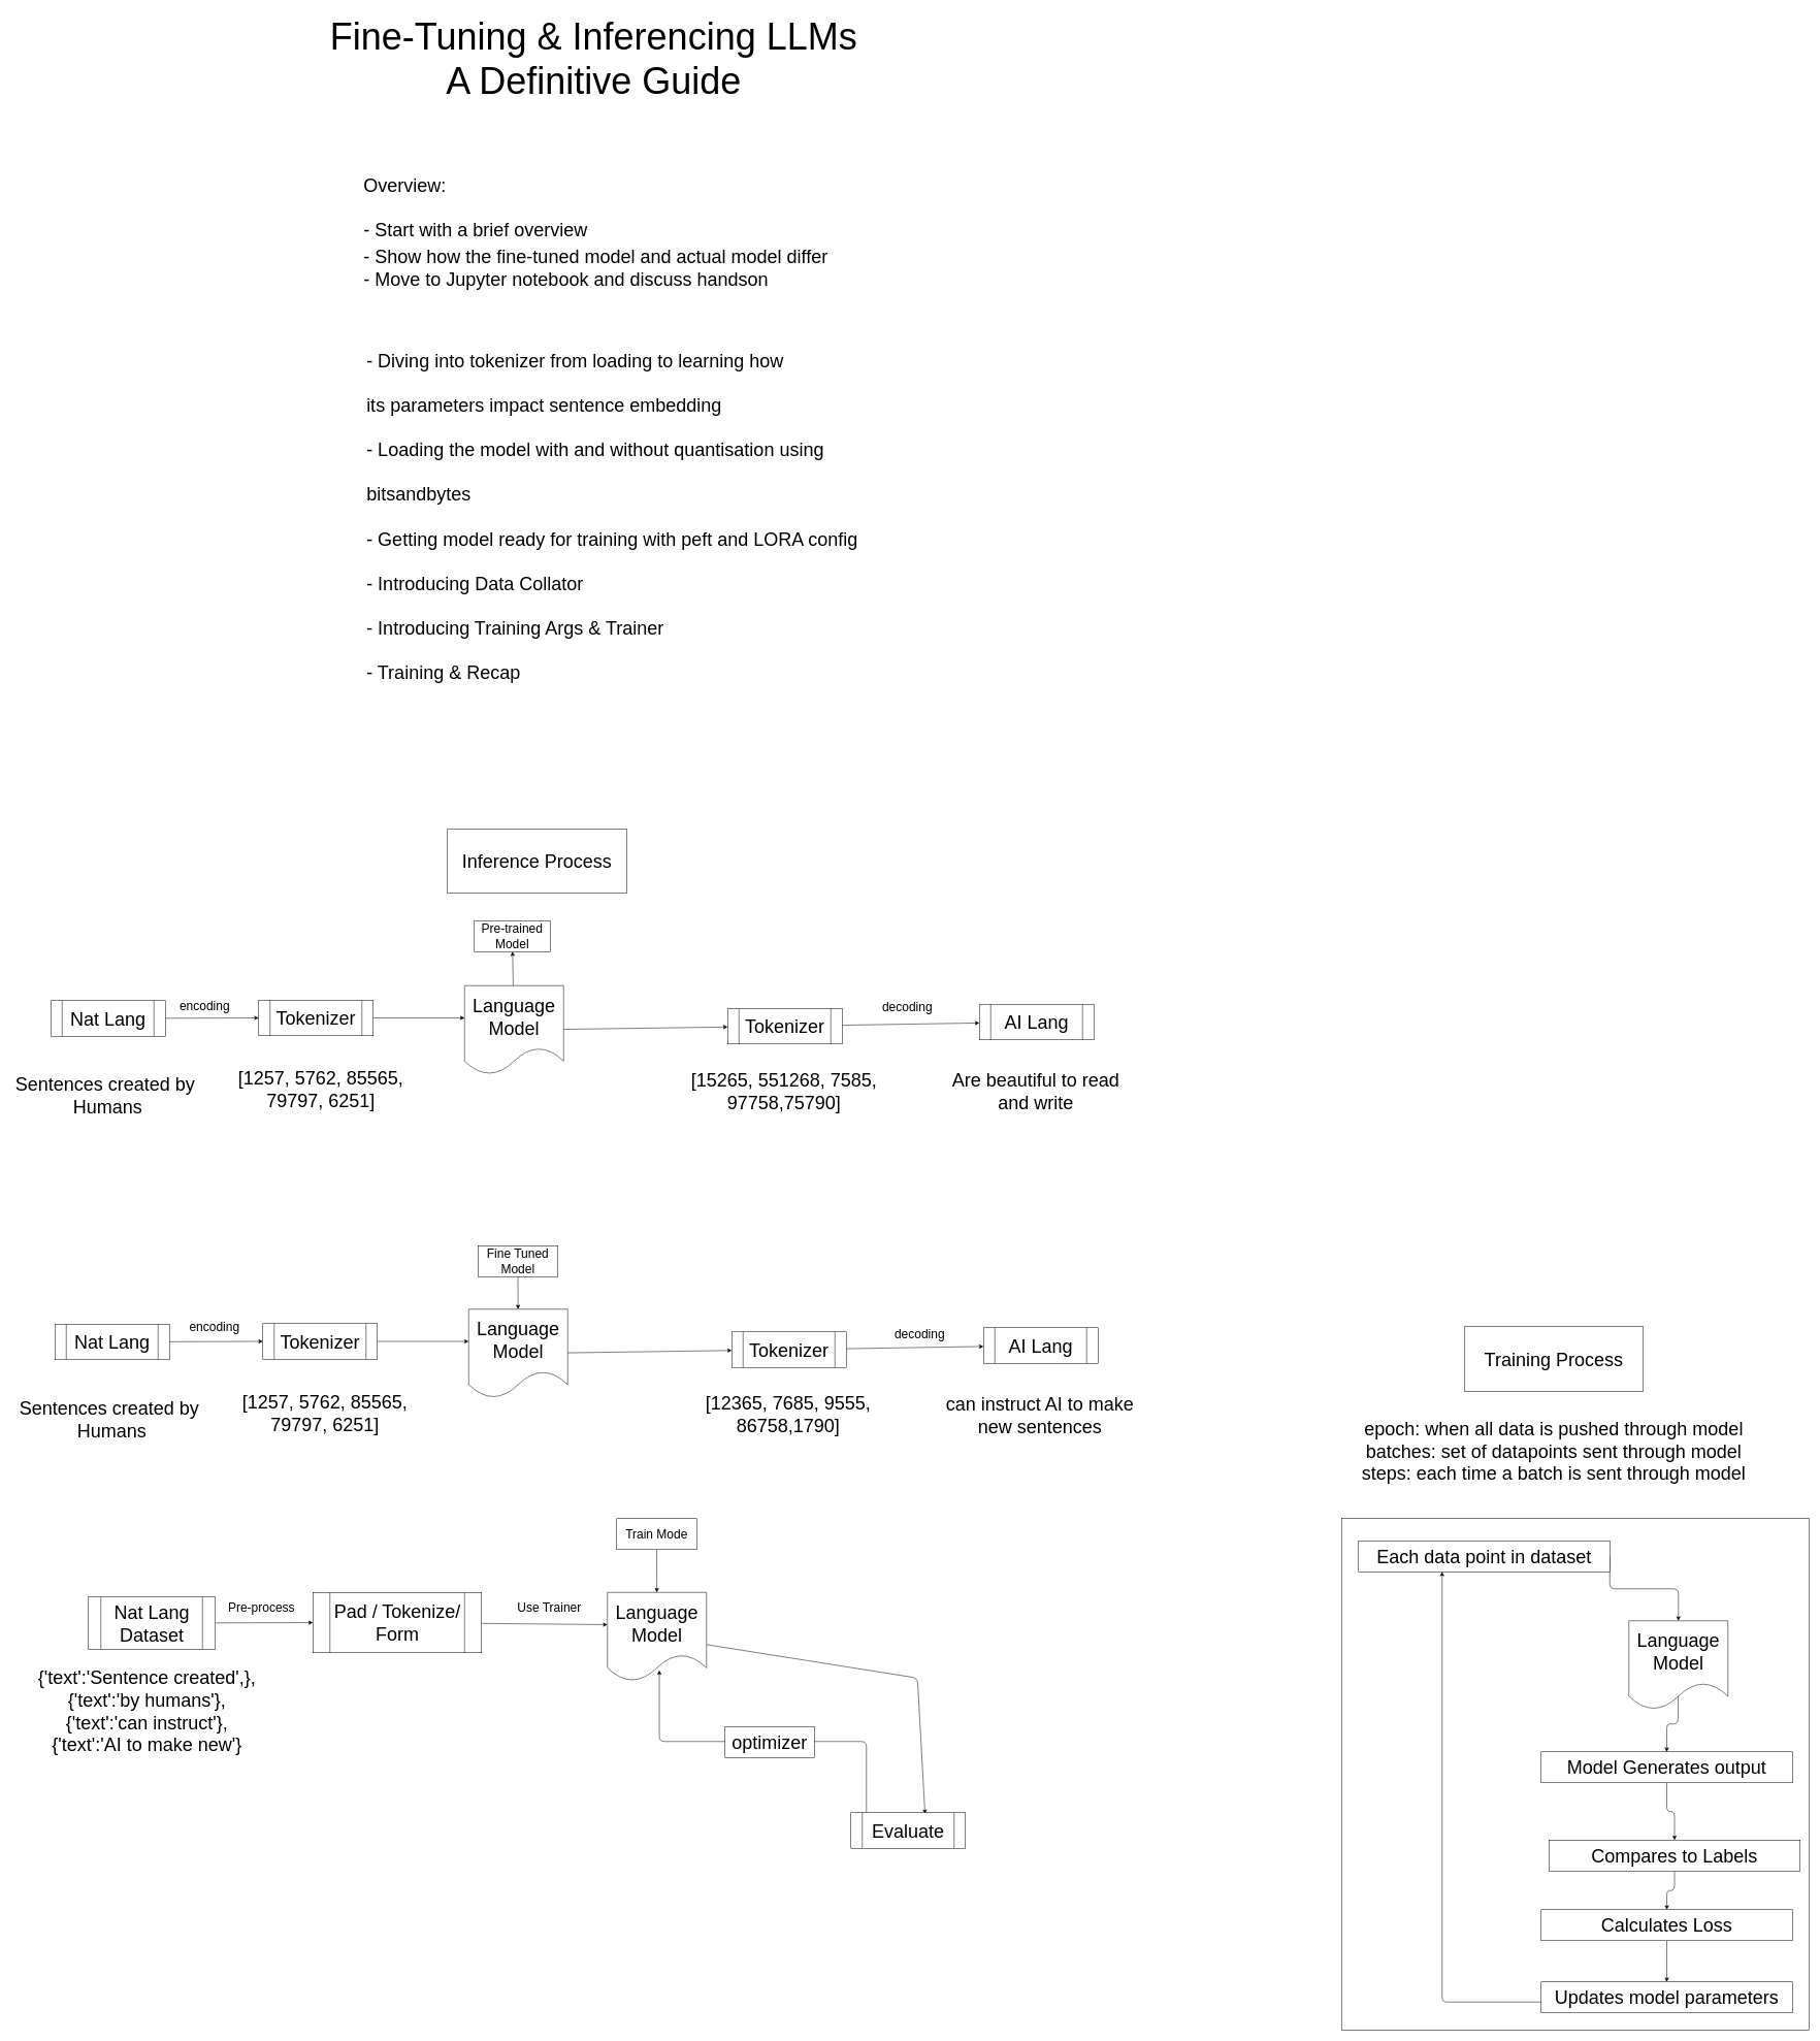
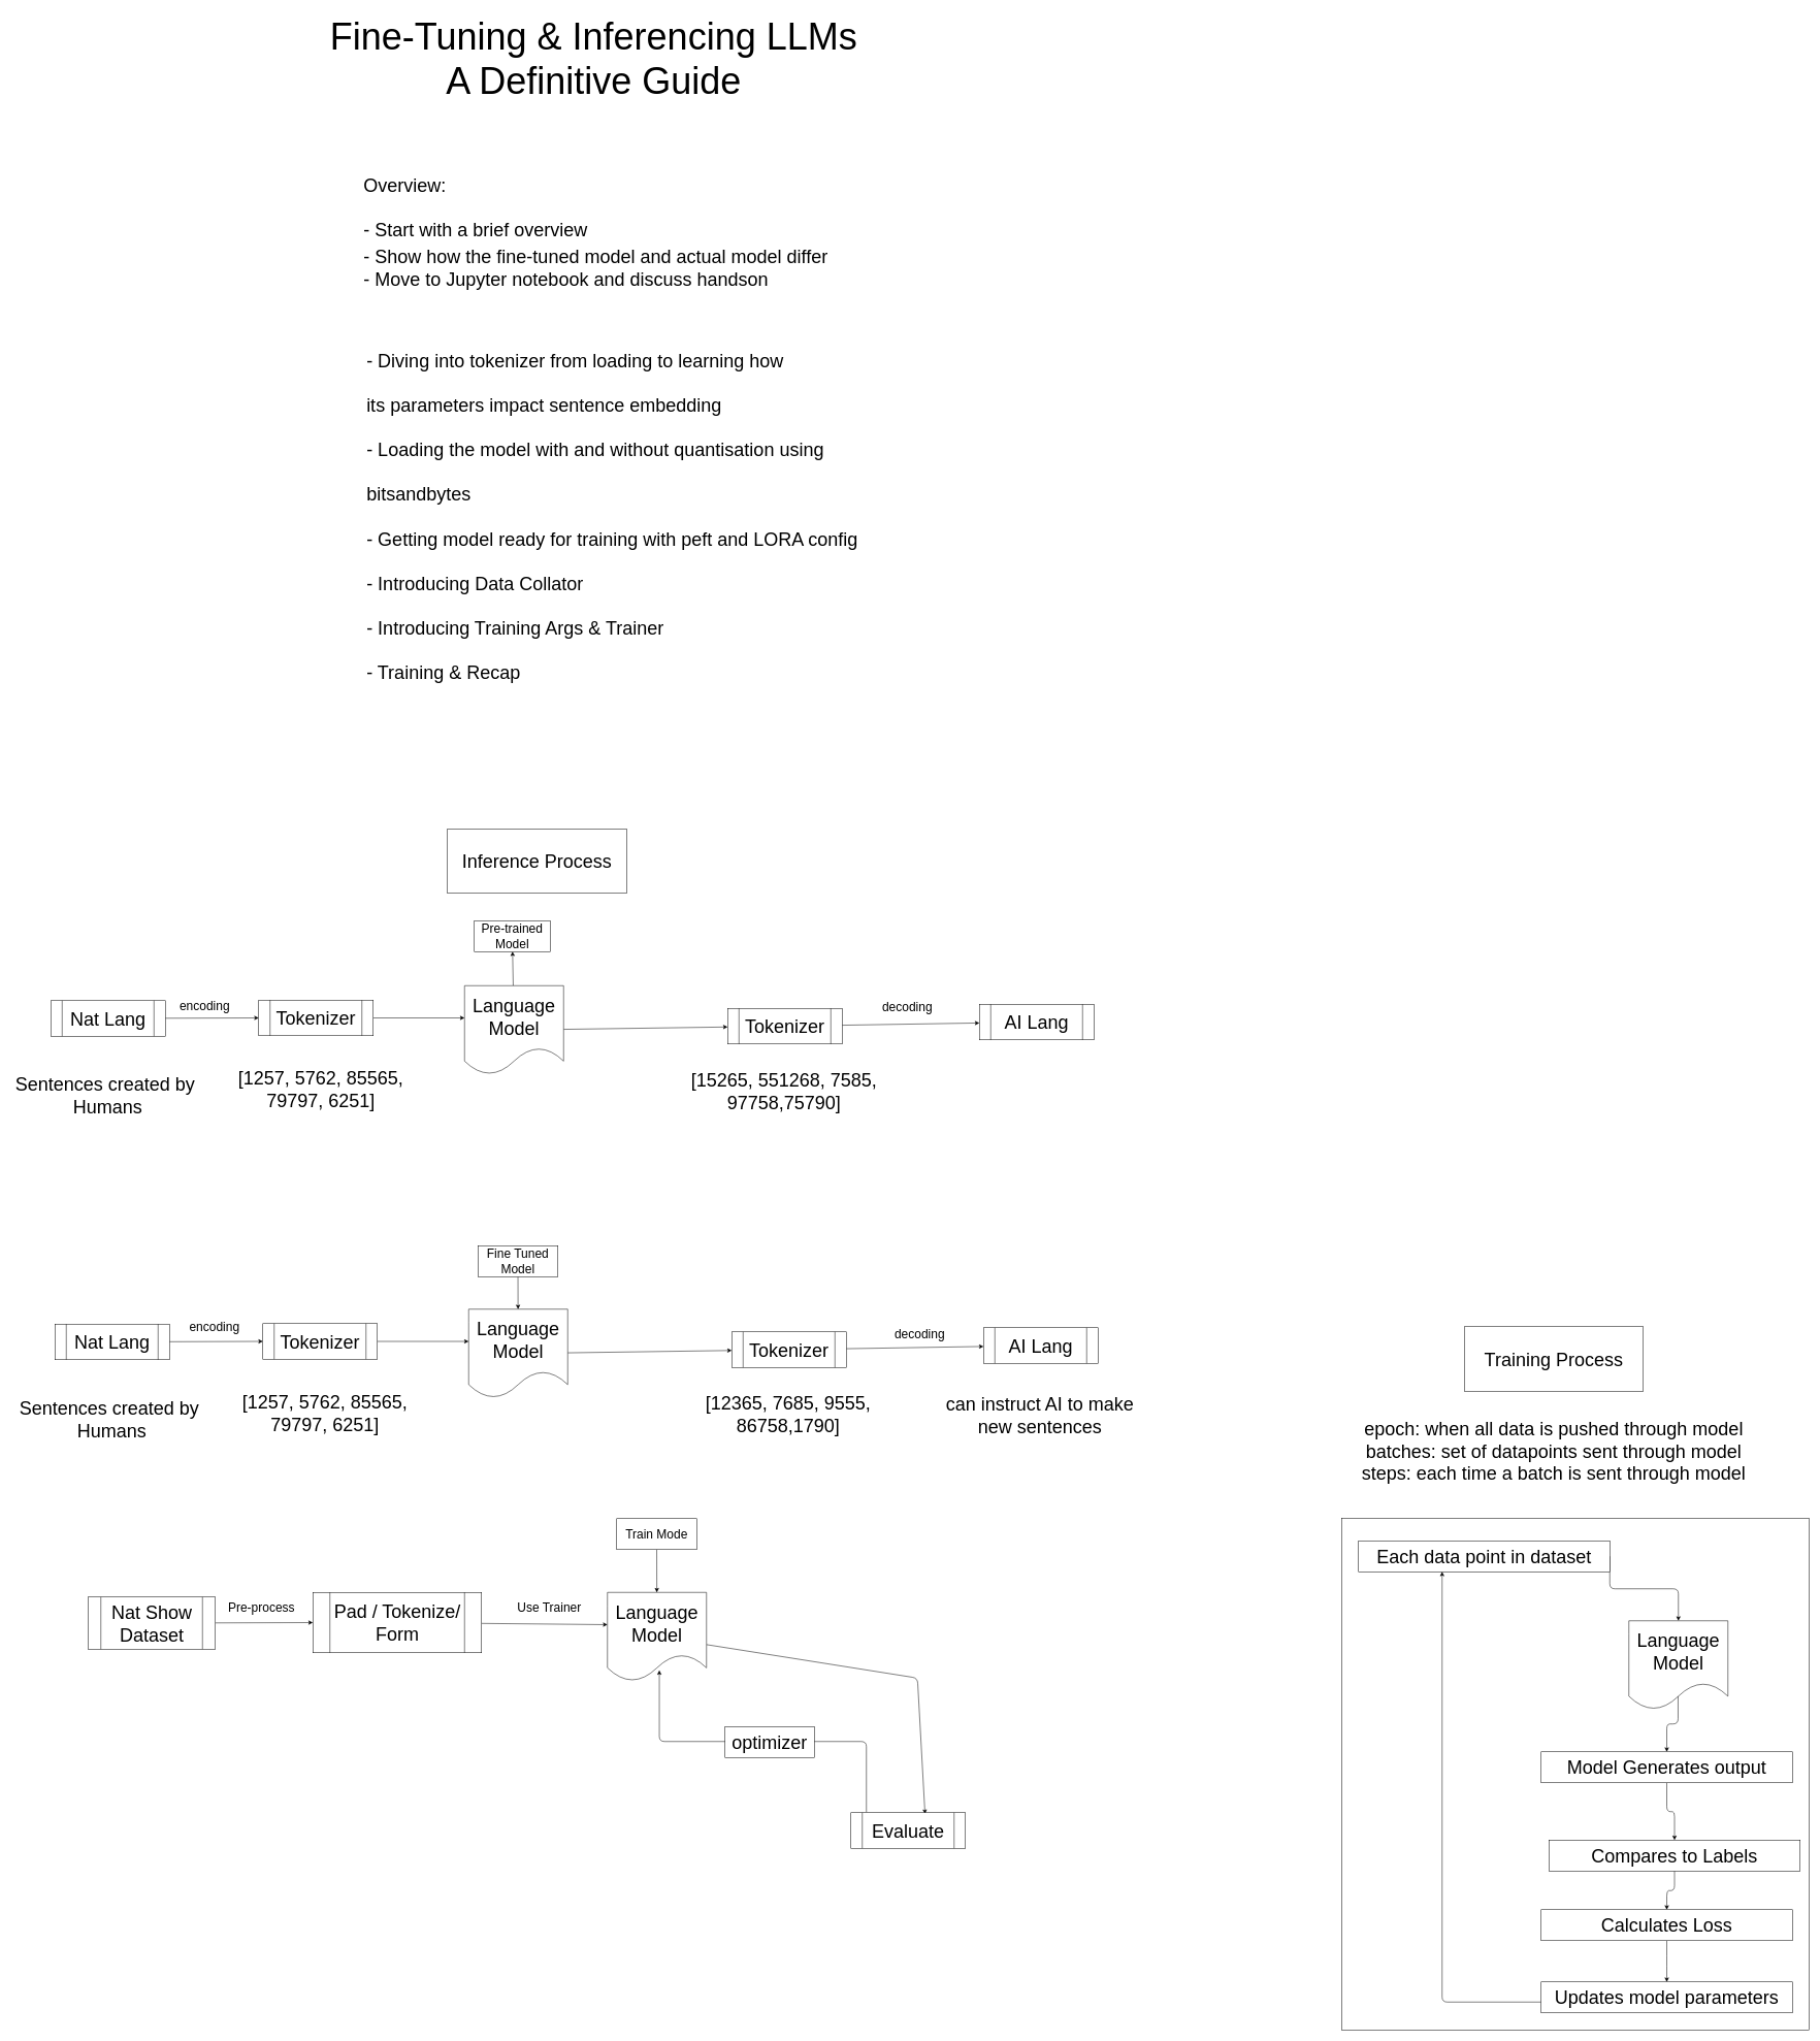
- <mxCell id="14" value="Are beautiful to read &lt;br&gt;and write" style="text;html=1;align=center;verticalAlign=middle;resizable=0;points=[];autosize=1;strokeColor=none;fillColor=none;fontSize=36;" parent="1" vertex="1"><mxGeometry x="1836" y="2066" width="342" height="98" as="geometry" /></mxCell>
- <mxCell id="42" value="Nat Lang&lt;br&gt;Dataset" style="shape=process;whiteSpace=wrap;html=1;backgroundOutline=1;fontSize=36;" vertex="1" parent="1"><mxGeometry x="170" y="3095" width="247" height="101" as="geometry" /></mxCell>
+ <mxCell id="42" value="Nat Show&lt;br&gt;Dataset" style="shape=process;whiteSpace=wrap;html=1;backgroundOutline=1;fontSize=36;" vertex="1" parent="1"><mxGeometry x="170" y="3095" width="247" height="101" as="geometry" /></mxCell>
- <mxCell id="50" value="{'text':'Sentence created',},&lt;br&gt;{'text':'by humans'},&lt;br&gt;{'text':'can instruct'},&lt;br&gt;{'text':'AI to make new'}" style="text;html=1;align=center;verticalAlign=middle;resizable=0;points=[];autosize=1;strokeColor=none;fillColor=none;fontSize=36;" vertex="1" parent="1"><mxGeometry x="64" y="3223" width="440" height="185" as="geometry" /></mxCell>
